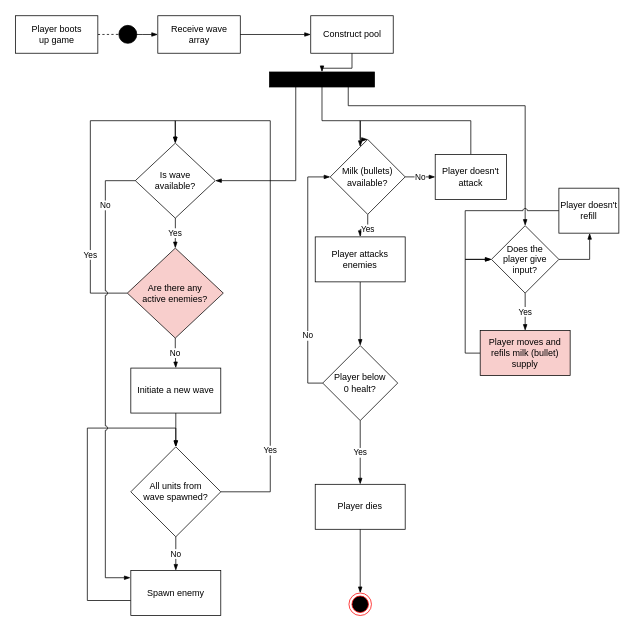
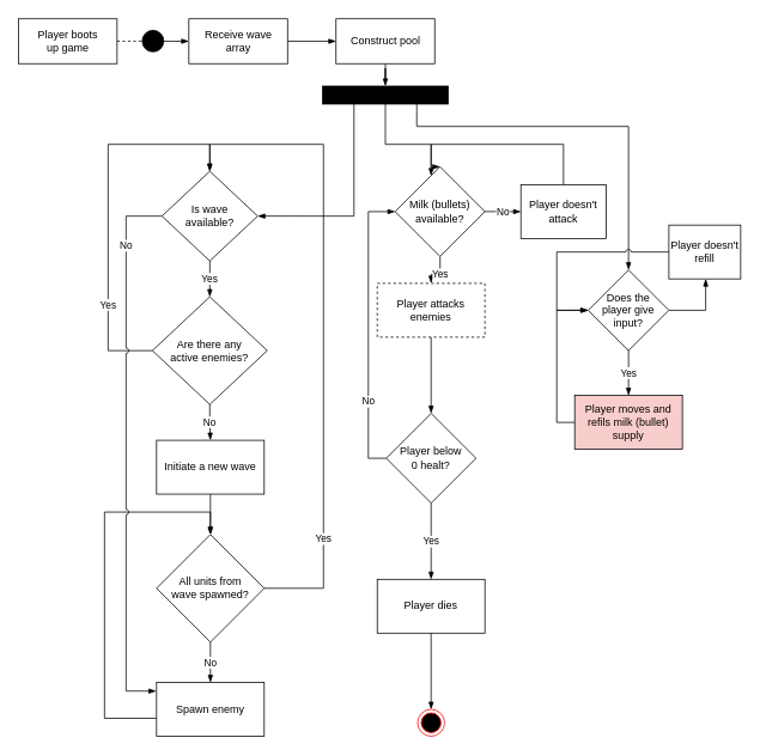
- <mxCell id="19" value="Construct pool" style="html=1;" vertex="1" parent="1"><mxGeometry x="414" y="20" width="110" height="50" as="geometry" /></mxCell>
+ <mxCell id="19" value="Construct pool" style="html=1;" vertex="1" parent="1"><mxGeometry x="374" y="20" width="110" height="50" as="geometry" /></mxCell>
- <mxCell id="30" value="Player attacks&lt;br&gt;enemies" style="whiteSpace=wrap;html=1;" vertex="1" parent="1"><mxGeometry x="419.96" y="314.97" width="120" height="60" as="geometry" /></mxCell>
+ <mxCell id="30" value="Player attacks&lt;br&gt;enemies" style="whiteSpace=wrap;html=1;dashed=1;" vertex="1" parent="1"><mxGeometry x="419.96" y="314.97" width="120" height="60" as="geometry" /></mxCell>
- <mxCell id="6" value="Are there any&lt;br&gt;active enemies?" style="rhombus;whiteSpace=wrap;html=1;fillColor=#f8cecc;" vertex="1" parent="1"><mxGeometry x="169.34" y="329.97" width="128" height="120" as="geometry" /></mxCell>
+ <mxCell id="6" value="Are there any&lt;br&gt;active enemies?" style="rhombus;whiteSpace=wrap;html=1;" vertex="1" parent="1"><mxGeometry x="169.34" y="329.97" width="128" height="120" as="geometry" /></mxCell>
